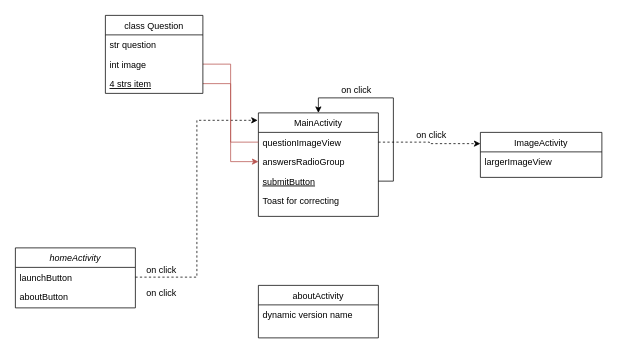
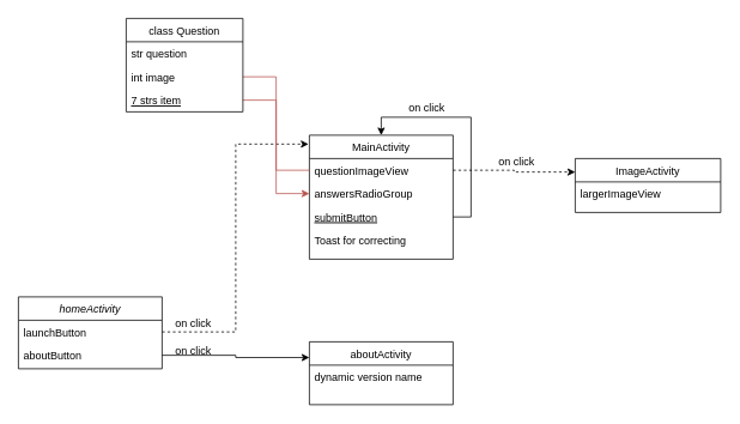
- <mxCell id="25" style="text;align=left;verticalAlign=top;spacingLeft=4;spacingRight=4;overflow=hidden;rotatable=0;points=[[0,0.5],[1,0.5]];portConstraint=eastwest;fontStyle=4" value="4 strs item" parent="22" vertex="1"><mxGeometry width="130" as="geometry" height="26" y="78" /></mxCell>
+ <mxCell id="25" style="text;align=left;verticalAlign=top;spacingLeft=4;spacingRight=4;overflow=hidden;rotatable=0;points=[[0,0.5],[1,0.5]];portConstraint=eastwest;fontStyle=4" value="7 strs item" parent="22" vertex="1"><mxGeometry width="130" as="geometry" height="26" y="78" /></mxCell>
+ <mxCell id="5" style="edgeStyle=orthogonalEdgeStyle;rounded=0;orthogonalLoop=1;jettySize=auto;html=1;exitX=1;exitY=0.5;exitDx=0;exitDy=0;entryX=0;entryY=0.25;entryDx=0;entryDy=0;" target="26" parent="1" edge="1" source="4"><mxGeometry as="geometry" relative="1" /></mxCell>
